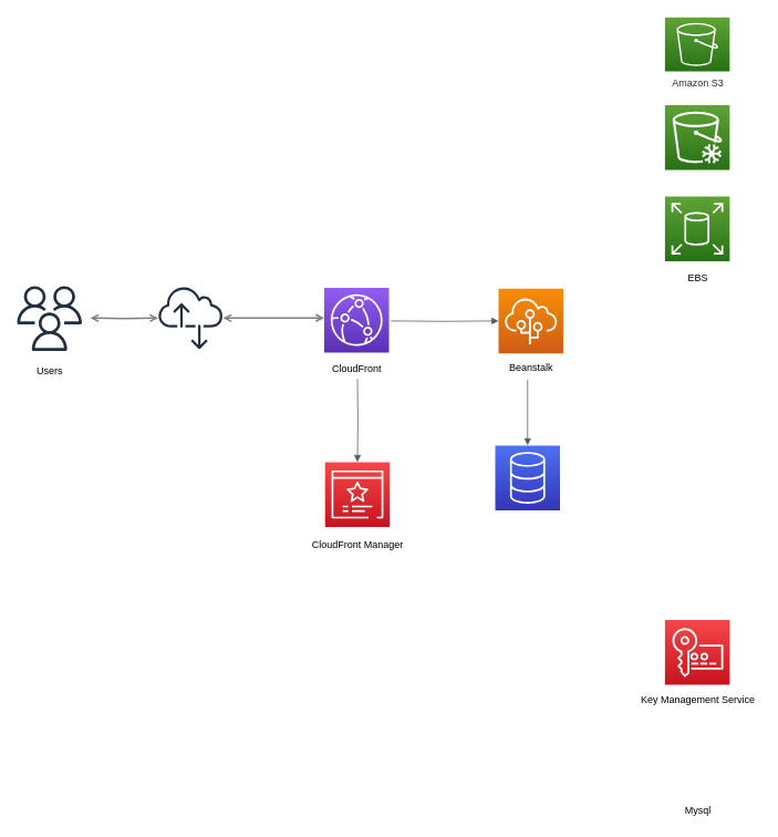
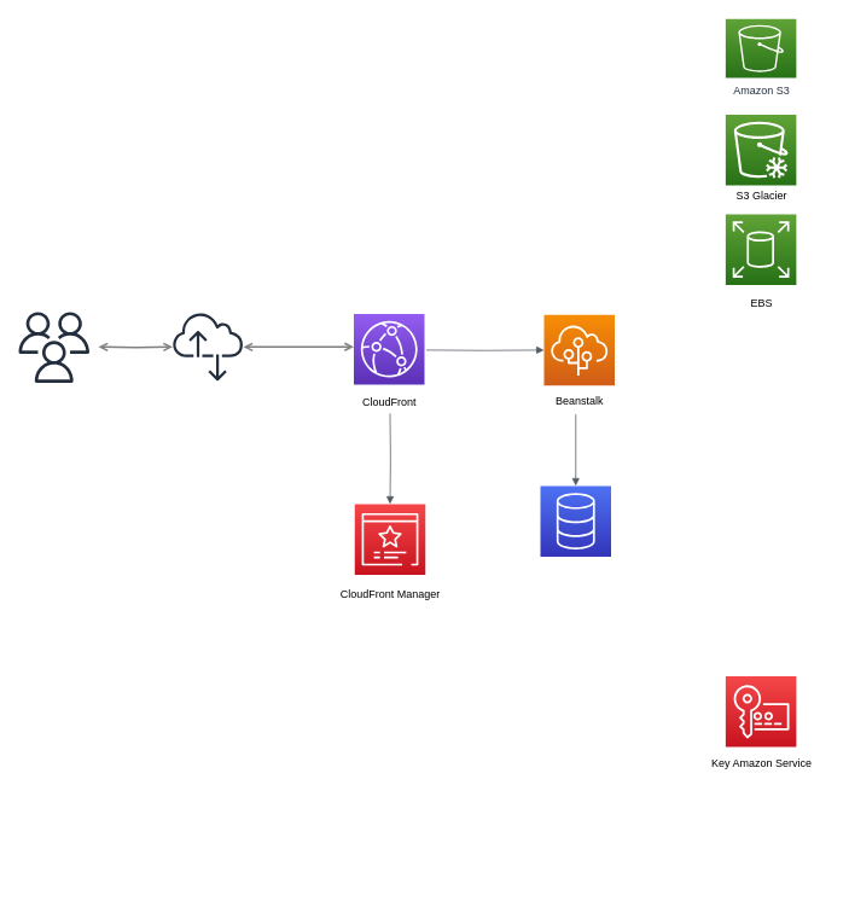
+ <mxCell id="8" value="S3 Glacier" style="text;html=1;resizable=0;autosize=1;align=center;verticalAlign=middle;points=[];fillColor=none;strokeColor=none;rounded=0;" parent="6" vertex="1"><mxGeometry x="4" y="80" width="70" height="20" as="geometry" /></mxCell>
- <mxCell id="22" value="Users" style="text;html=1;resizable=0;autosize=1;align=center;verticalAlign=middle;points=[];fillColor=none;strokeColor=none;rounded=0;" vertex="1" parent="20"><mxGeometry x="14" y="92" width="50" height="20" as="geometry" /></mxCell>
- <mxCell id="17" value="Key Management Service" style="text;html=1;resizable=0;autosize=1;align=center;verticalAlign=middle;points=[];fillColor=none;strokeColor=none;rounded=0;" parent="15" vertex="1"><mxGeometry y="87" width="150" height="20" as="geometry" /></mxCell>
+ <mxCell id="17" value="Key Amazon Service" style="text;html=1;resizable=0;autosize=1;align=center;verticalAlign=middle;points=[];fillColor=none;strokeColor=none;rounded=0;" parent="15" vertex="1"><mxGeometry y="87" width="150" height="20" as="geometry" /></mxCell>
- <mxCell id="19" value="Mysql" style="text;html=1;resizable=0;autosize=1;align=center;verticalAlign=middle;points=[];fillColor=none;strokeColor=none;rounded=0;" parent="1" vertex="1"><mxGeometry x="814.5" y="966" width="50" height="20" as="geometry" /></mxCell>
